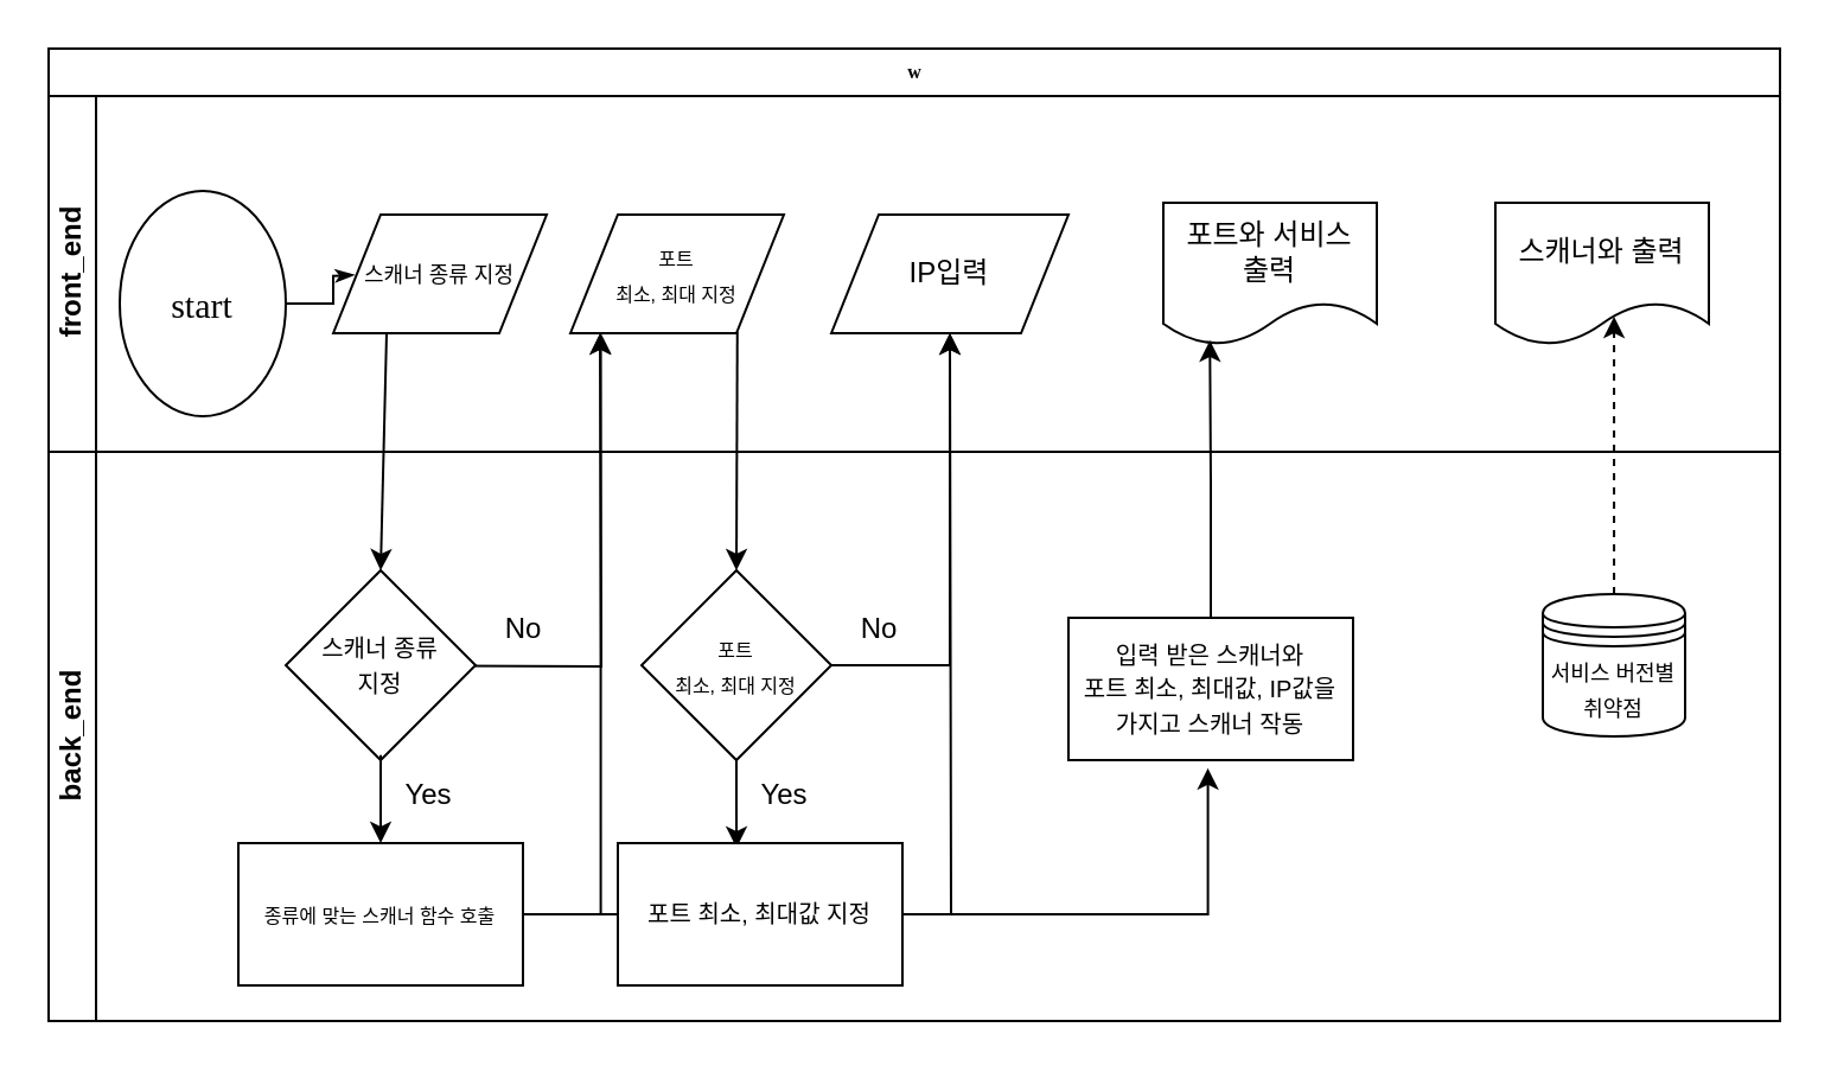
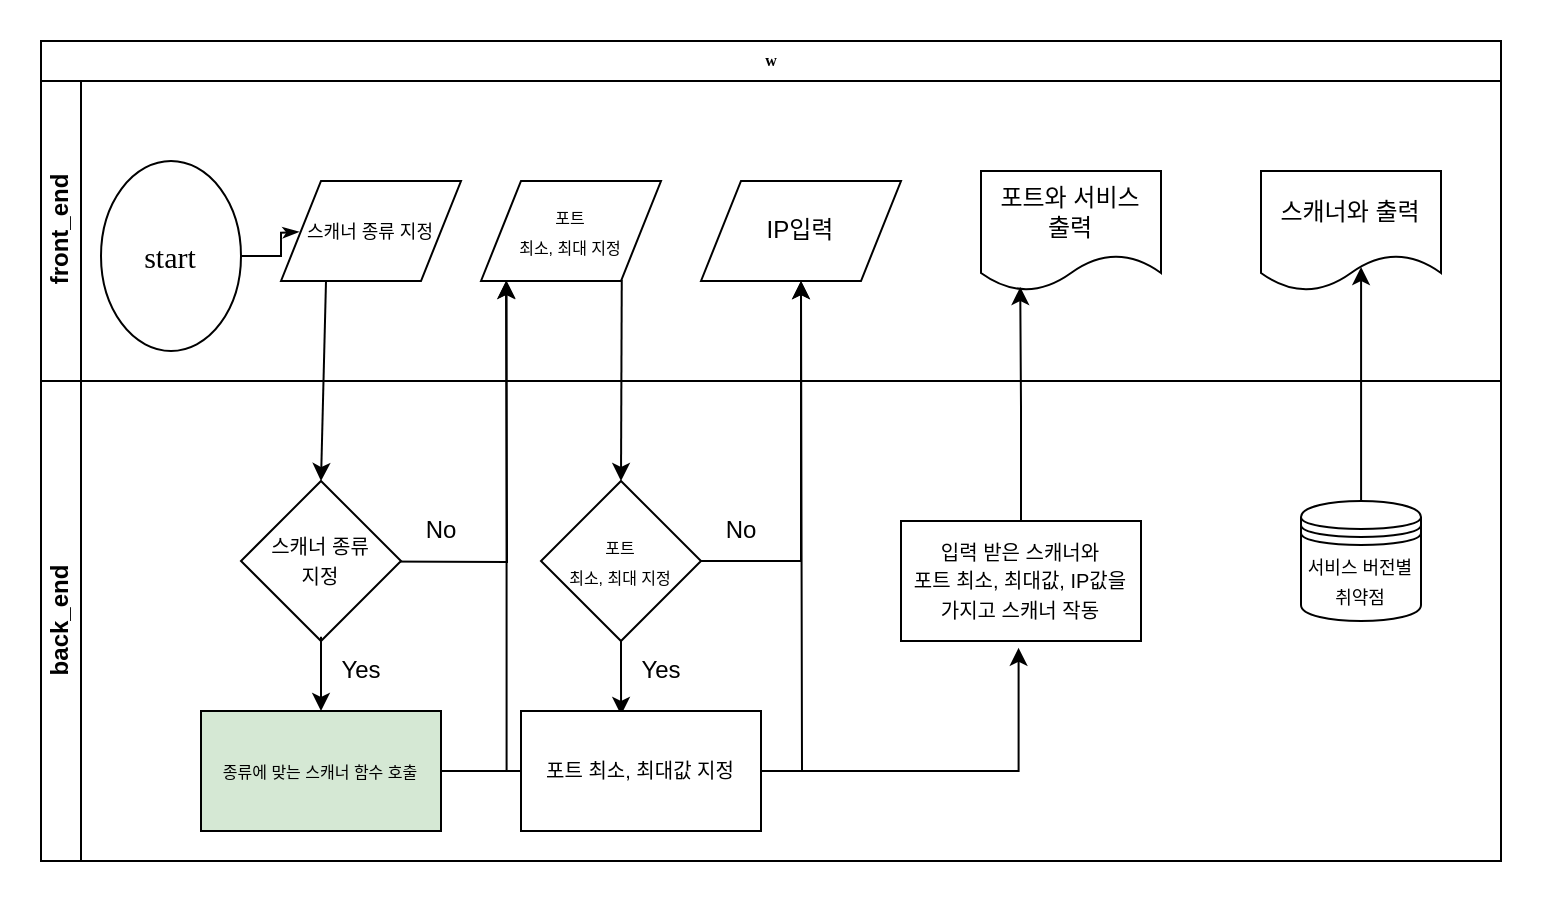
- <mxCell id="32" style="edgeStyle=orthogonalEdgeStyle;rounded=0;orthogonalLoop=1;jettySize=auto;html=1;entryX=0.556;entryY=0.8;entryDx=0;entryDy=0;entryPerimeter=0;dashed=1;" edge="1" parent="1" source="23" target="11"><mxGeometry relative="1" as="geometry" /></mxCell>
+ <mxCell id="32" style="edgeStyle=orthogonalEdgeStyle;rounded=0;orthogonalLoop=1;jettySize=auto;html=1;entryX=0.556;entryY=0.8;entryDx=0;entryDy=0;entryPerimeter=0;" edge="1" parent="1" source="23" target="11"><mxGeometry relative="1" as="geometry" /></mxCell>
- <mxCell id="15" value="&lt;font style=&quot;font-size: 8px;&quot;&gt;종류에 맞는 스캐너 함수 호출&lt;/font&gt;" style="whiteSpace=wrap;html=1;" vertex="1" parent="12"><mxGeometry x="80" y="165" width="120" height="60" as="geometry" /></mxCell>
+ <mxCell id="15" value="&lt;font style=&quot;font-size: 8px;&quot;&gt;종류에 맞는 스캐너 함수 호출&lt;/font&gt;" style="whiteSpace=wrap;html=1;fillColor=#d5e8d4;" vertex="1" parent="12"><mxGeometry x="80" y="165" width="120" height="60" as="geometry" /></mxCell>
